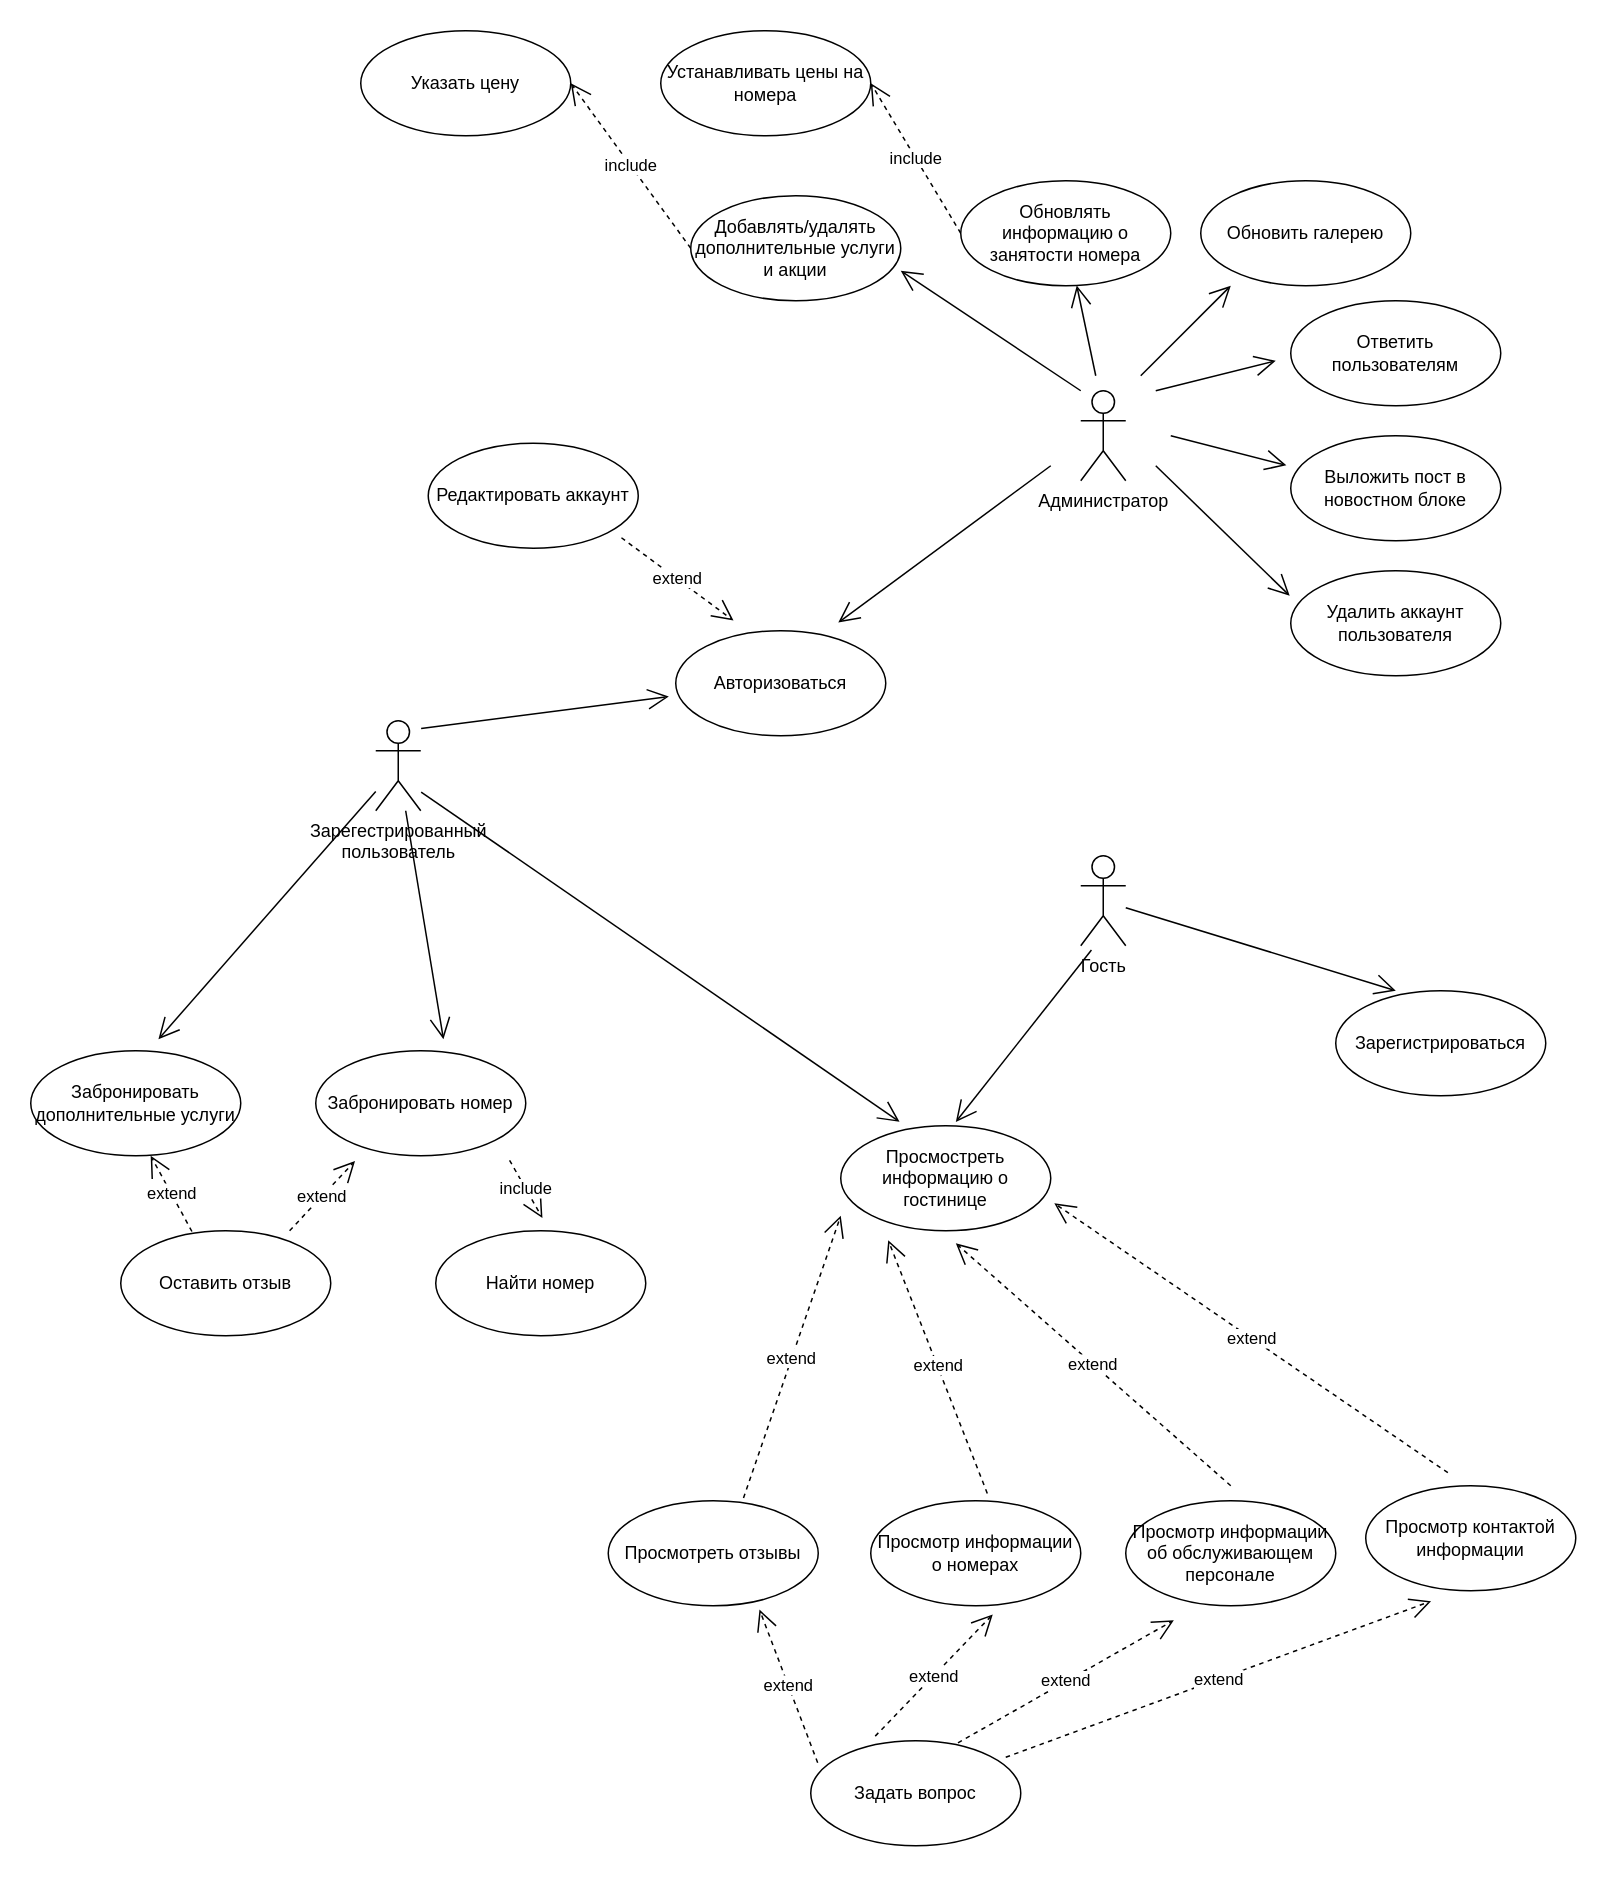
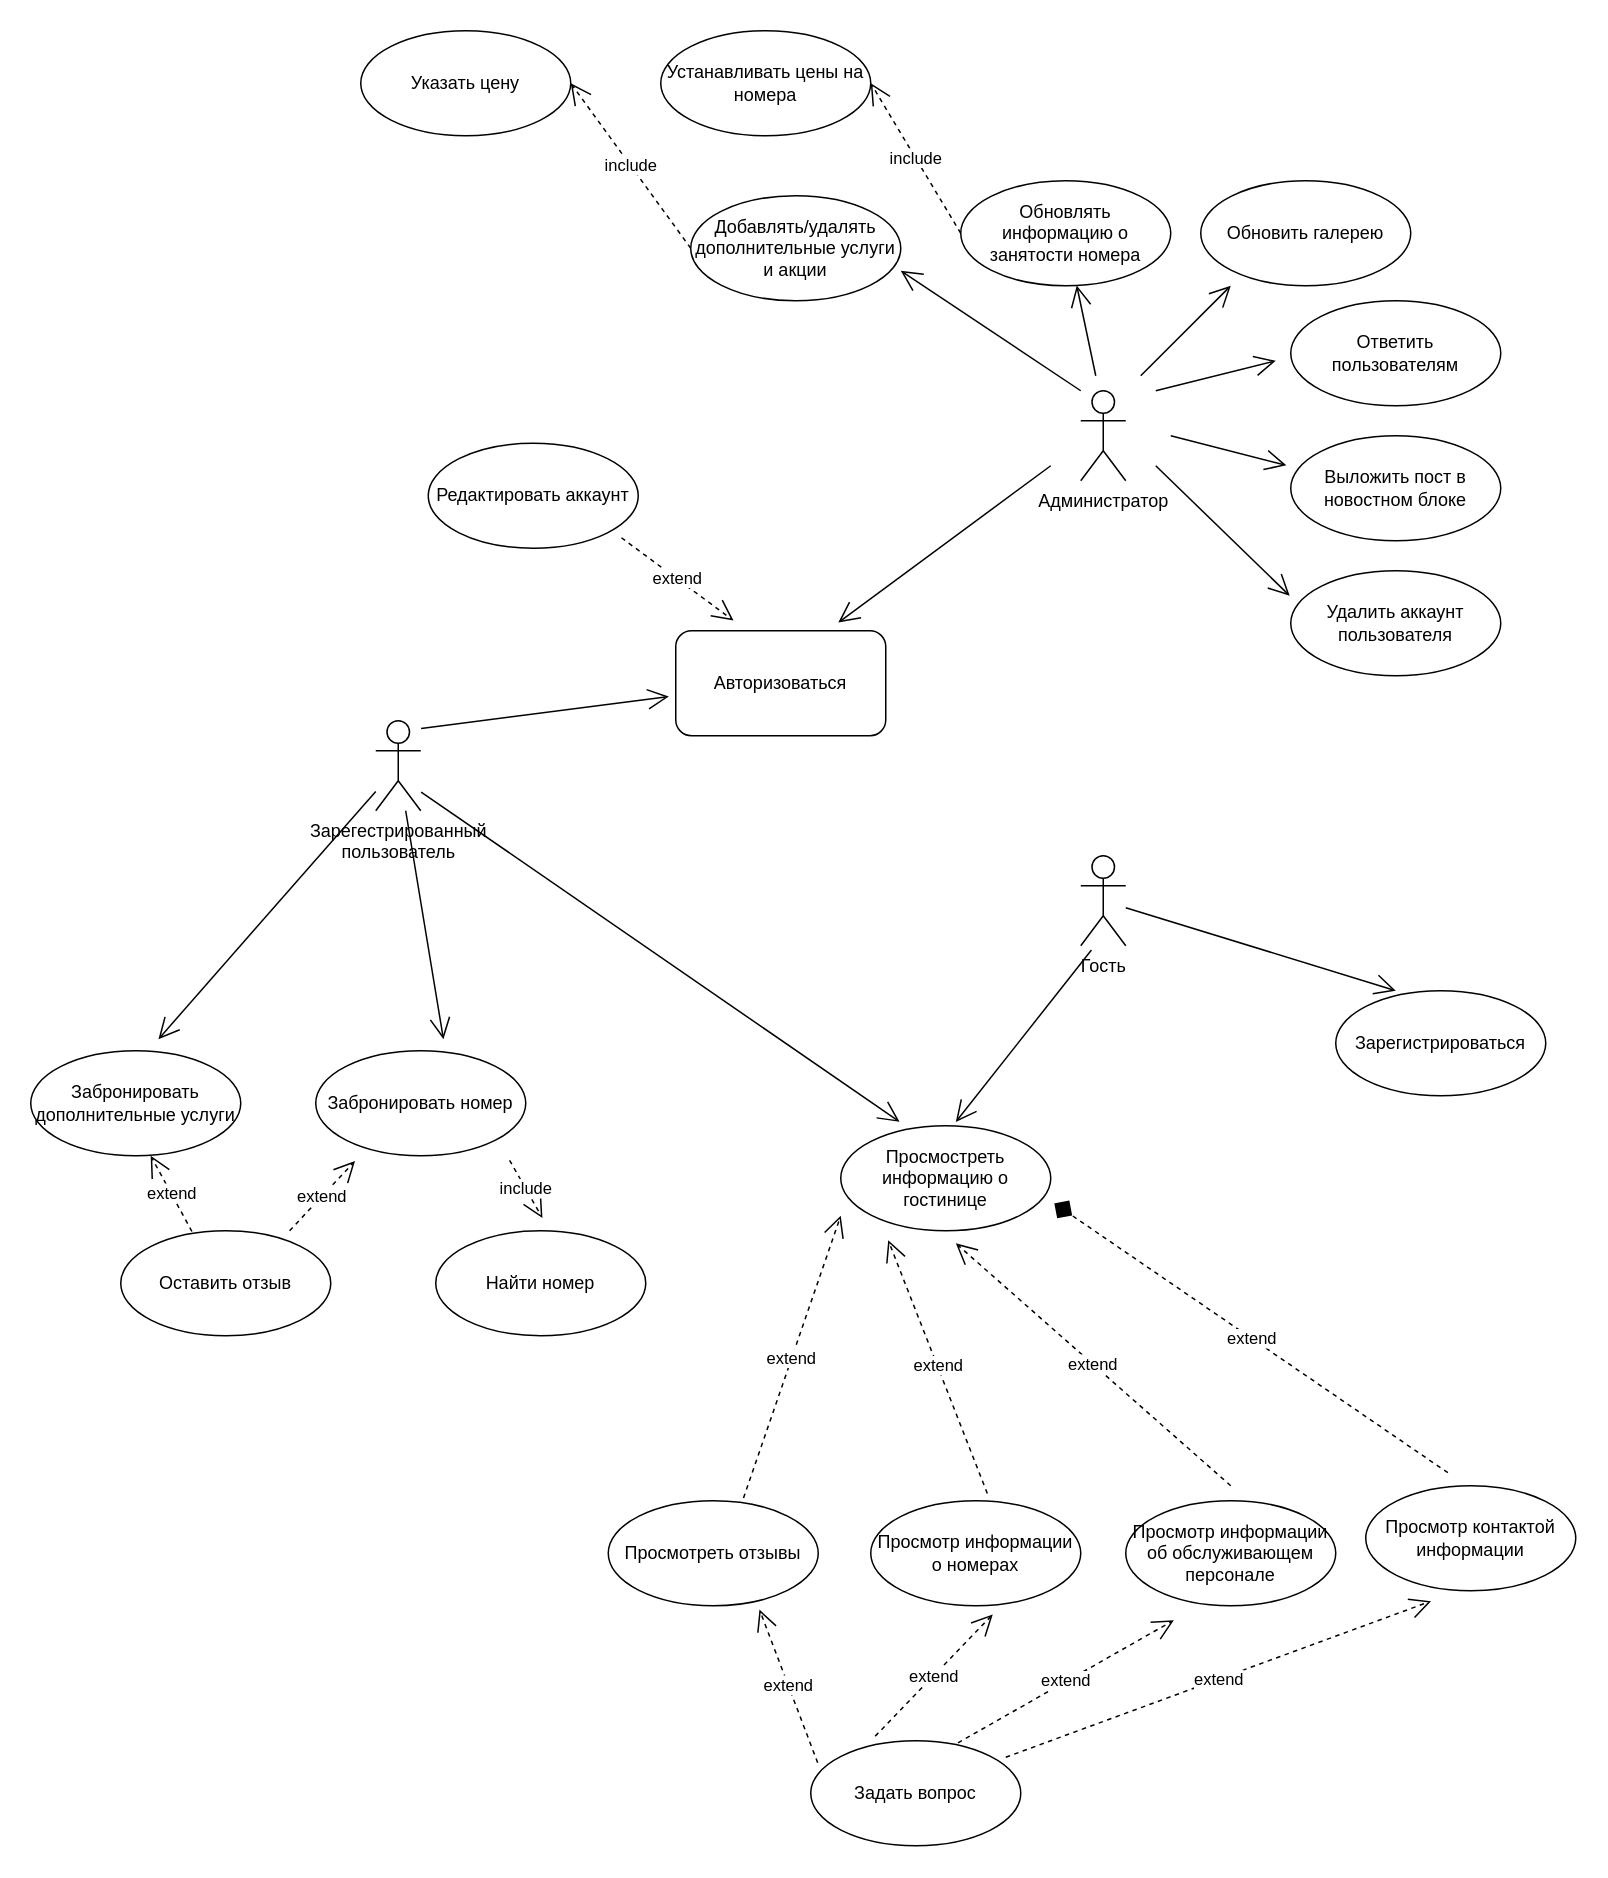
- <mxCell id="3" value="Авторизоваться" style="ellipse;whiteSpace=wrap;html=1;" vertex="1" parent="1"><mxGeometry x="450" y="420" width="140" height="70" as="geometry" /></mxCell>
+ <mxCell id="3" value="Авторизоваться" style="whiteSpace=wrap;html=1;rounded=1;" vertex="1" parent="1"><mxGeometry x="450" y="420" width="140" height="70" as="geometry" /></mxCell>
- <mxCell id="31" value="extend" style="endArrow=open;endSize=12;dashed=1;html=1;rounded=0;entryX=1.017;entryY=0.739;entryDx=0;entryDy=0;entryPerimeter=0;exitX=0.391;exitY=-0.124;exitDx=0;exitDy=0;exitPerimeter=0;" edge="1" parent="1" source="27" target="25"><mxGeometry width="160" relative="1" as="geometry"><mxPoint x="800" y="860" as="sourcePoint" /><mxPoint x="780" y="810" as="targetPoint" /></mxGeometry></mxCell>
+ <mxCell id="31" value="extend" style="endArrow=diamond;endSize=12;dashed=1;html=1;rounded=0;entryX=1.017;entryY=0.739;entryDx=0;entryDy=0;entryPerimeter=0;exitX=0.391;exitY=-0.124;exitDx=0;exitDy=0;exitPerimeter=0;" edge="1" parent="1" source="27" target="25"><mxGeometry width="160" relative="1" as="geometry"><mxPoint x="800" y="860" as="sourcePoint" /><mxPoint x="780" y="810" as="targetPoint" /></mxGeometry></mxCell>
